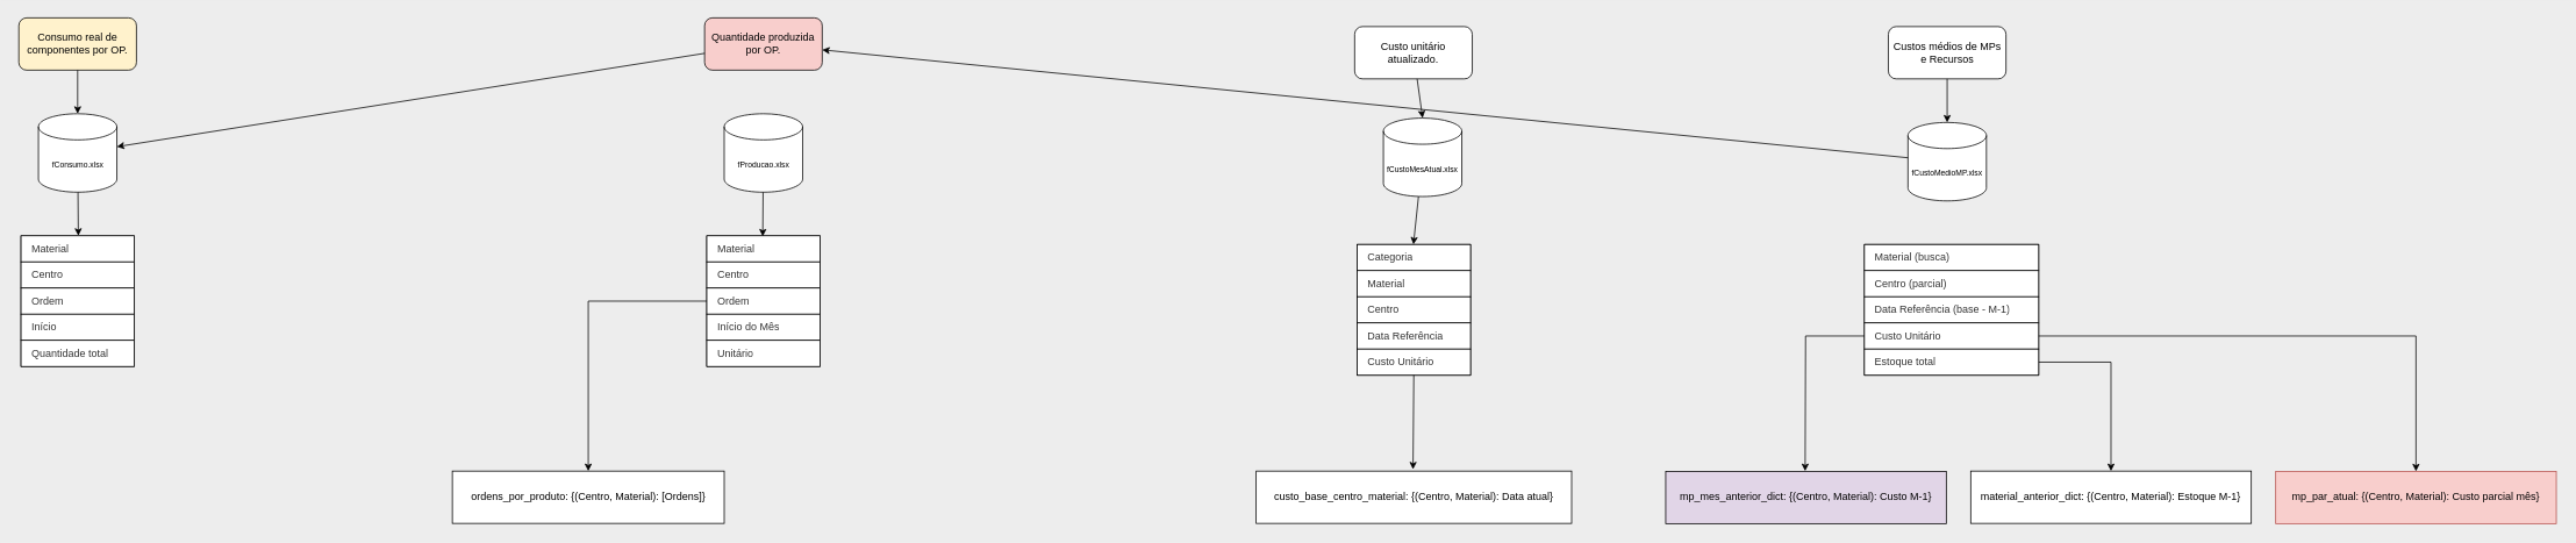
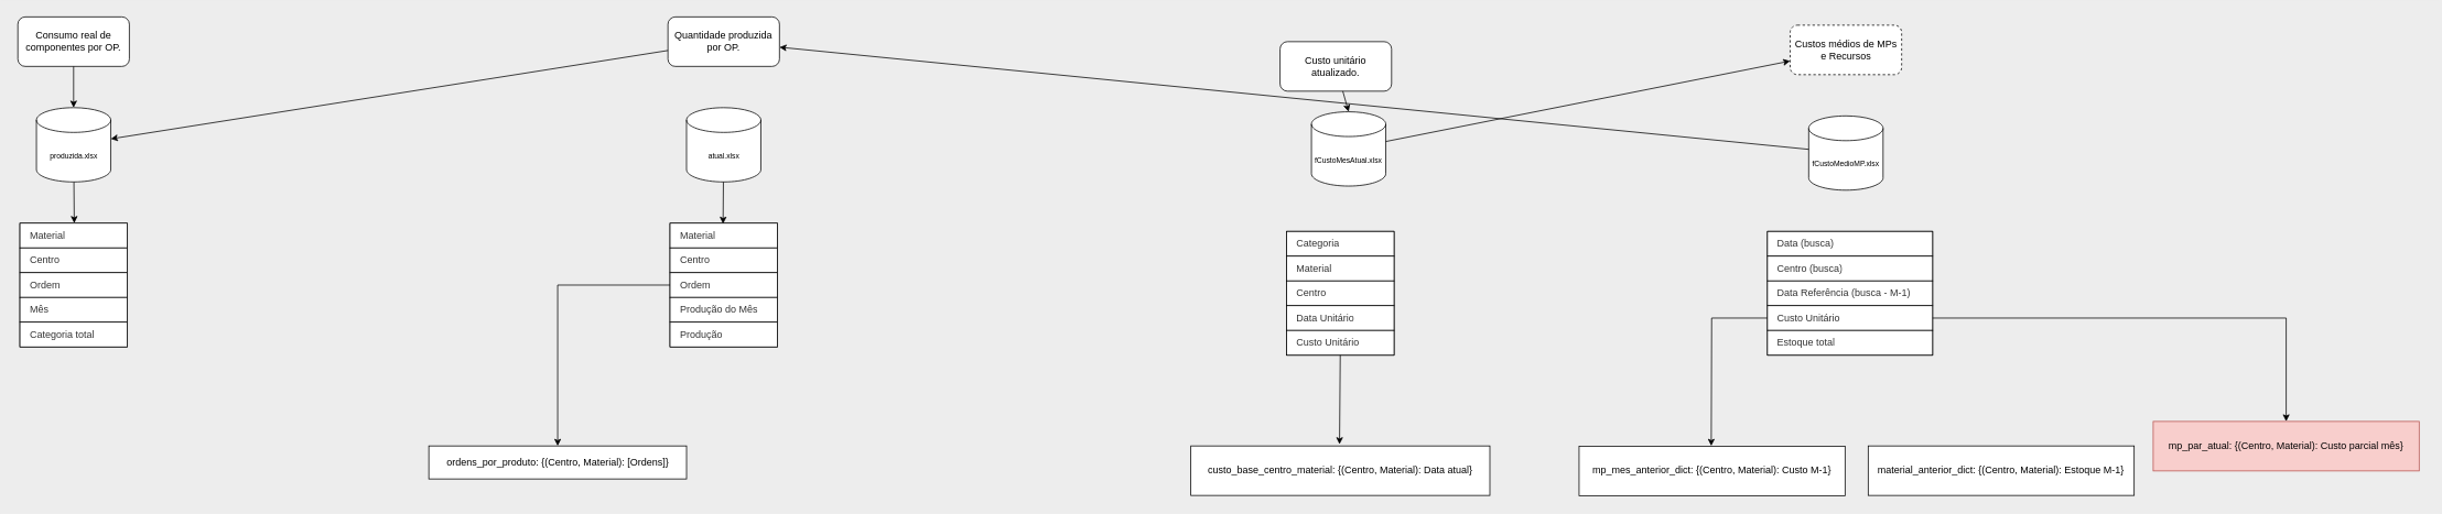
- <mxCell id="6" value="Consumo real de componentes por OP." style="rounded=1;whiteSpace=wrap;html=1;align=center;fillColor=#fff2cc;" vertex="1" parent="1"><mxGeometry x="20" y="20" width="135" height="60" as="geometry" /></mxCell>
+ <mxCell id="6" value="Consumo real de componentes por OP." style="rounded=1;whiteSpace=wrap;html=1;align=center;" vertex="1" parent="1"><mxGeometry x="20" y="20" width="135" height="60" as="geometry" /></mxCell>
- <mxCell id="7" value="&lt;span style=&quot;text-align: left;&quot;&gt;Quantidade produzida por OP.&lt;/span&gt;" style="rounded=1;whiteSpace=wrap;html=1;align=center;fillColor=#f8cecc;" vertex="1" parent="1"><mxGeometry x="807" y="20" width="135" height="60" as="geometry" /></mxCell>
+ <mxCell id="7" value="&lt;span style=&quot;text-align: left;&quot;&gt;Quantidade produzida por OP.&lt;/span&gt;" style="rounded=1;whiteSpace=wrap;html=1;align=center;" vertex="1" parent="1"><mxGeometry x="807" y="20" width="135" height="60" as="geometry" /></mxCell>
- <mxCell id="8" value="&lt;span style=&quot;text-align: left;&quot;&gt;Custo unitário atualizado.&lt;/span&gt;" style="rounded=1;whiteSpace=wrap;html=1;align=center;" vertex="1" parent="1"><mxGeometry x="1553" y="30" width="135" height="60" as="geometry" /></mxCell>
+ <mxCell id="8" value="&lt;span style=&quot;text-align: left;&quot;&gt;Custo unitário atualizado.&lt;/span&gt;" style="rounded=1;whiteSpace=wrap;html=1;align=center;" vertex="1" parent="1"><mxGeometry x="1548" y="50" width="135" height="60" as="geometry" /></mxCell>
- <mxCell id="9" value="Custos médios de MPs e Recursos" style="rounded=1;whiteSpace=wrap;html=1;align=center;" vertex="1" parent="1"><mxGeometry x="2165.5" y="30" width="135" height="60" as="geometry" /></mxCell>
+ <mxCell id="9" value="Custos médios de MPs e Recursos" style="rounded=1;whiteSpace=wrap;html=1;align=center;dashed=1;" vertex="1" parent="1"><mxGeometry x="2165.5" y="30" width="135" height="60" as="geometry" /></mxCell>
- <mxCell id="41" style="edgeStyle=none;rounded=0;orthogonalLoop=1;jettySize=auto;html=1;entryX=0.5;entryY=0;entryDx=0;entryDy=0;entryPerimeter=0;" edge="1" parent="1" source="9" target="4"><mxGeometry relative="1" as="geometry" /></mxCell>
- <mxCell id="2" value="&lt;font style=&quot;font-size: 9px;&quot;&gt;fConsumo.xlsx&lt;/font&gt;" style="shape=cylinder3;whiteSpace=wrap;html=1;boundedLbl=1;backgroundOutline=1;size=15;" parent="1" vertex="1"><mxGeometry x="42.5" y="130" width="90" height="90" as="geometry" /></mxCell>
+ <mxCell id="2" value="&lt;font style=&quot;font-size: 9px;&quot;&gt;produzida.xlsx&lt;/font&gt;" style="shape=cylinder3;whiteSpace=wrap;html=1;boundedLbl=1;backgroundOutline=1;size=15;" parent="1" vertex="1"><mxGeometry x="42.5" y="130" width="90" height="90" as="geometry" /></mxCell>
- <mxCell id="3" value="&lt;font style=&quot;font-size: 9px;&quot;&gt;fProducao.xlsx&lt;/font&gt;" style="shape=cylinder3;whiteSpace=wrap;html=1;boundedLbl=1;backgroundOutline=1;size=15;" vertex="1" parent="1"><mxGeometry x="829.5" y="130" width="90" height="90" as="geometry" /></mxCell>
+ <mxCell id="3" value="&lt;font style=&quot;font-size: 9px;&quot;&gt;atual.xlsx&lt;/font&gt;" style="shape=cylinder3;whiteSpace=wrap;html=1;boundedLbl=1;backgroundOutline=1;size=15;" vertex="1" parent="1"><mxGeometry x="829.5" y="130" width="90" height="90" as="geometry" /></mxCell>
- <mxCell id="40" style="edgeStyle=none;rounded=0;orthogonalLoop=1;jettySize=auto;html=1;entryX=0.496;entryY=-0.002;entryDx=0;entryDy=0;entryPerimeter=0;" edge="1" parent="1" source="5" target="23"><mxGeometry relative="1" as="geometry" /></mxCell>
+ <mxCell id="40" style="edgeStyle=none;rounded=0;orthogonalLoop=1;jettySize=auto;html=1;" edge="1" parent="1" source="5" target="9"><mxGeometry relative="1" as="geometry" /></mxCell>
- <mxCell id="30" value="Material (busca)" style="text;strokeColor=default;fillColor=#FFFFFF;align=left;verticalAlign=middle;spacingLeft=10;spacingRight=10;overflow=hidden;points=[[0,0.5],[1,0.5]];portConstraint=eastwest;rotatable=0;whiteSpace=wrap;html=1;rSize=5;fontColor=#333333;" vertex="1" parent="29"><mxGeometry width="200" height="30" as="geometry" /></mxCell>
+ <mxCell id="30" value="Data (busca)" style="text;strokeColor=default;fillColor=#FFFFFF;align=left;verticalAlign=middle;spacingLeft=10;spacingRight=10;overflow=hidden;points=[[0,0.5],[1,0.5]];portConstraint=eastwest;rotatable=0;whiteSpace=wrap;html=1;rSize=5;fontColor=#333333;" vertex="1" parent="29"><mxGeometry width="200" height="30" as="geometry" /></mxCell>
- <mxCell id="31" value="Centro (parcial)" style="text;strokeColor=default;fillColor=#FFFFFF;align=left;verticalAlign=middle;spacingLeft=10;spacingRight=10;overflow=hidden;points=[[0,0.5],[1,0.5]];portConstraint=eastwest;rotatable=0;whiteSpace=wrap;html=1;rSize=5;fontColor=#333333;" vertex="1" parent="29"><mxGeometry y="30" width="200" height="30" as="geometry" /></mxCell>
+ <mxCell id="31" value="Centro (busca)" style="text;strokeColor=default;fillColor=#FFFFFF;align=left;verticalAlign=middle;spacingLeft=10;spacingRight=10;overflow=hidden;points=[[0,0.5],[1,0.5]];portConstraint=eastwest;rotatable=0;whiteSpace=wrap;html=1;rSize=5;fontColor=#333333;" vertex="1" parent="29"><mxGeometry y="30" width="200" height="30" as="geometry" /></mxCell>
- <mxCell id="32" value="Data Referência (base - M-1)" style="text;strokeColor=default;fillColor=#FFFFFF;align=left;verticalAlign=middle;spacingLeft=10;spacingRight=10;overflow=hidden;points=[[0,0.5],[1,0.5]];portConstraint=eastwest;rotatable=0;whiteSpace=wrap;html=1;rSize=5;fontColor=#333333;" vertex="1" parent="29"><mxGeometry y="60" width="200" height="30" as="geometry" /></mxCell>
+ <mxCell id="32" value="Data Referência (busca - M-1)" style="text;strokeColor=default;fillColor=#FFFFFF;align=left;verticalAlign=middle;spacingLeft=10;spacingRight=10;overflow=hidden;points=[[0,0.5],[1,0.5]];portConstraint=eastwest;rotatable=0;whiteSpace=wrap;html=1;rSize=5;fontColor=#333333;" vertex="1" parent="29"><mxGeometry y="60" width="200" height="30" as="geometry" /></mxCell>
- <mxCell id="14" value="Início" style="text;strokeColor=default;fillColor=#FFFFFF;align=left;verticalAlign=middle;spacingLeft=10;spacingRight=10;overflow=hidden;points=[[0,0.5],[1,0.5]];portConstraint=eastwest;rotatable=0;whiteSpace=wrap;html=1;rSize=5;fontColor=#333333;" vertex="1" parent="10"><mxGeometry y="90" width="130" height="30" as="geometry" /></mxCell>
+ <mxCell id="14" value="Mês" style="text;strokeColor=default;fillColor=#FFFFFF;align=left;verticalAlign=middle;spacingLeft=10;spacingRight=10;overflow=hidden;points=[[0,0.5],[1,0.5]];portConstraint=eastwest;rotatable=0;whiteSpace=wrap;html=1;rSize=5;fontColor=#333333;" vertex="1" parent="10"><mxGeometry y="90" width="130" height="30" as="geometry" /></mxCell>
- <mxCell id="20" value="Início do Mês" style="text;strokeColor=default;fillColor=#FFFFFF;align=left;verticalAlign=middle;spacingLeft=10;spacingRight=10;overflow=hidden;points=[[0,0.5],[1,0.5]];portConstraint=eastwest;rotatable=0;whiteSpace=wrap;html=1;rSize=5;fontColor=#333333;" vertex="1" parent="16"><mxGeometry y="90" width="130" height="30" as="geometry" /></mxCell>
+ <mxCell id="20" value="Produção do Mês" style="text;strokeColor=default;fillColor=#FFFFFF;align=left;verticalAlign=middle;spacingLeft=10;spacingRight=10;overflow=hidden;points=[[0,0.5],[1,0.5]];portConstraint=eastwest;rotatable=0;whiteSpace=wrap;html=1;rSize=5;fontColor=#333333;" vertex="1" parent="16"><mxGeometry y="90" width="130" height="30" as="geometry" /></mxCell>
- <mxCell id="26" value="Data Referência" style="text;strokeColor=default;fillColor=#FFFFFF;align=left;verticalAlign=middle;spacingLeft=10;spacingRight=10;overflow=hidden;points=[[0,0.5],[1,0.5]];portConstraint=eastwest;rotatable=0;whiteSpace=wrap;html=1;rSize=5;fontColor=#333333;" vertex="1" parent="22"><mxGeometry y="90" width="130" height="30" as="geometry" /></mxCell>
+ <mxCell id="26" value="Data Unitário" style="text;strokeColor=default;fillColor=#FFFFFF;align=left;verticalAlign=middle;spacingLeft=10;spacingRight=10;overflow=hidden;points=[[0,0.5],[1,0.5]];portConstraint=eastwest;rotatable=0;whiteSpace=wrap;html=1;rSize=5;fontColor=#333333;" vertex="1" parent="22"><mxGeometry y="90" width="130" height="30" as="geometry" /></mxCell>
- <mxCell id="15" value="Quantidade total" style="text;strokeColor=default;fillColor=#FFFFFF;align=left;verticalAlign=middle;spacingLeft=10;spacingRight=10;overflow=hidden;points=[[0,0.5],[1,0.5]];portConstraint=eastwest;rotatable=0;whiteSpace=wrap;html=1;rSize=5;fontColor=#333333;" vertex="1" parent="10"><mxGeometry y="120" width="130" height="30" as="geometry" /></mxCell>
+ <mxCell id="15" value="Categoria total" style="text;strokeColor=default;fillColor=#FFFFFF;align=left;verticalAlign=middle;spacingLeft=10;spacingRight=10;overflow=hidden;points=[[0,0.5],[1,0.5]];portConstraint=eastwest;rotatable=0;whiteSpace=wrap;html=1;rSize=5;fontColor=#333333;" vertex="1" parent="10"><mxGeometry y="120" width="130" height="30" as="geometry" /></mxCell>
- <mxCell id="21" value="Unitário" style="text;strokeColor=default;fillColor=#FFFFFF;align=left;verticalAlign=middle;spacingLeft=10;spacingRight=10;overflow=hidden;points=[[0,0.5],[1,0.5]];portConstraint=eastwest;rotatable=0;whiteSpace=wrap;html=1;rSize=5;fontColor=#333333;" vertex="1" parent="16"><mxGeometry y="120" width="130" height="30" as="geometry" /></mxCell>
+ <mxCell id="21" value="Produção" style="text;strokeColor=default;fillColor=#FFFFFF;align=left;verticalAlign=middle;spacingLeft=10;spacingRight=10;overflow=hidden;points=[[0,0.5],[1,0.5]];portConstraint=eastwest;rotatable=0;whiteSpace=wrap;html=1;rSize=5;fontColor=#333333;" vertex="1" parent="16"><mxGeometry y="120" width="130" height="30" as="geometry" /></mxCell>
- <mxCell id="28" style="edgeStyle=orthogonalEdgeStyle;rounded=0;orthogonalLoop=1;jettySize=auto;html=1;entryX=0.5;entryY=0;entryDx=0;entryDy=0;exitX=1;exitY=0.5;exitDx=0;exitDy=0;" edge="1" parent="1" source="34" target="45"><mxGeometry relative="1" as="geometry"><mxPoint x="2415.098" y="537.669" as="targetPoint" /></mxGeometry></mxCell>
- <mxCell id="50" value="ordens_por_produto: {(Centro, Material): [Ordens]}" style="rounded=0;whiteSpace=wrap;html=1;" vertex="1" parent="1"><mxGeometry x="517.5" y="540" width="312" height="60" as="geometry" /></mxCell>
+ <mxCell id="50" value="ordens_por_produto: {(Centro, Material): [Ordens]}" style="rounded=0;whiteSpace=wrap;html=1;" vertex="1" parent="1"><mxGeometry x="517.5" y="540" width="312" height="40" as="geometry" /></mxCell>
- <mxCell id="46" value="mp_mes_anterior_dict: {(Centro, Material): Custo M-1}" style="rounded=0;whiteSpace=wrap;html=1;fillColor=#e1d5e7;" vertex="1" parent="1"><mxGeometry x="1910" y="540.3" width="322" height="60" as="geometry" /></mxCell>
+ <mxCell id="46" value="mp_mes_anterior_dict: {(Centro, Material): Custo M-1}" style="rounded=0;whiteSpace=wrap;html=1;" vertex="1" parent="1"><mxGeometry x="1910" y="540.3" width="322" height="60" as="geometry" /></mxCell>
- <mxCell id="48" value="mp_par_atual: {(Centro, Material): Custo parcial mês}" style="rounded=0;whiteSpace=wrap;html=1;fillColor=#f8cecc;strokeColor=#b85450;" vertex="1" parent="1"><mxGeometry x="2610" y="540.3" width="322" height="60" as="geometry" /></mxCell>
+ <mxCell id="48" value="mp_par_atual: {(Centro, Material): Custo parcial mês}" style="rounded=0;whiteSpace=wrap;html=1;fillColor=#f8cecc;strokeColor=#b85450;" vertex="1" parent="1"><mxGeometry x="2605" y="510.3" width="322" height="60" as="geometry" /></mxCell>
